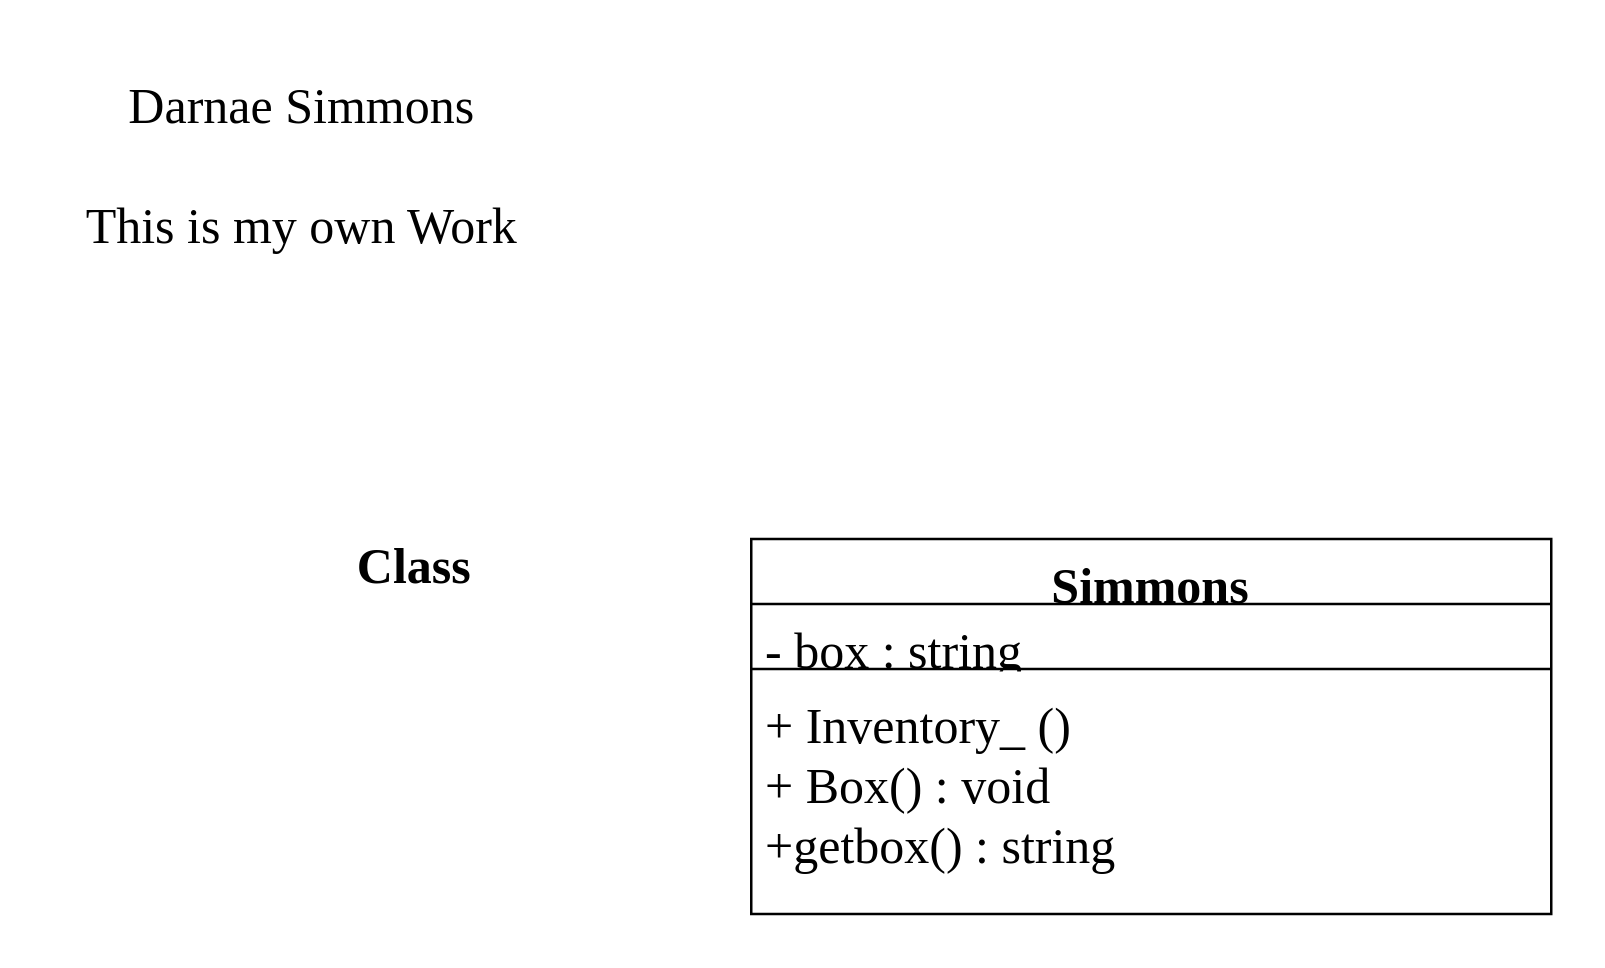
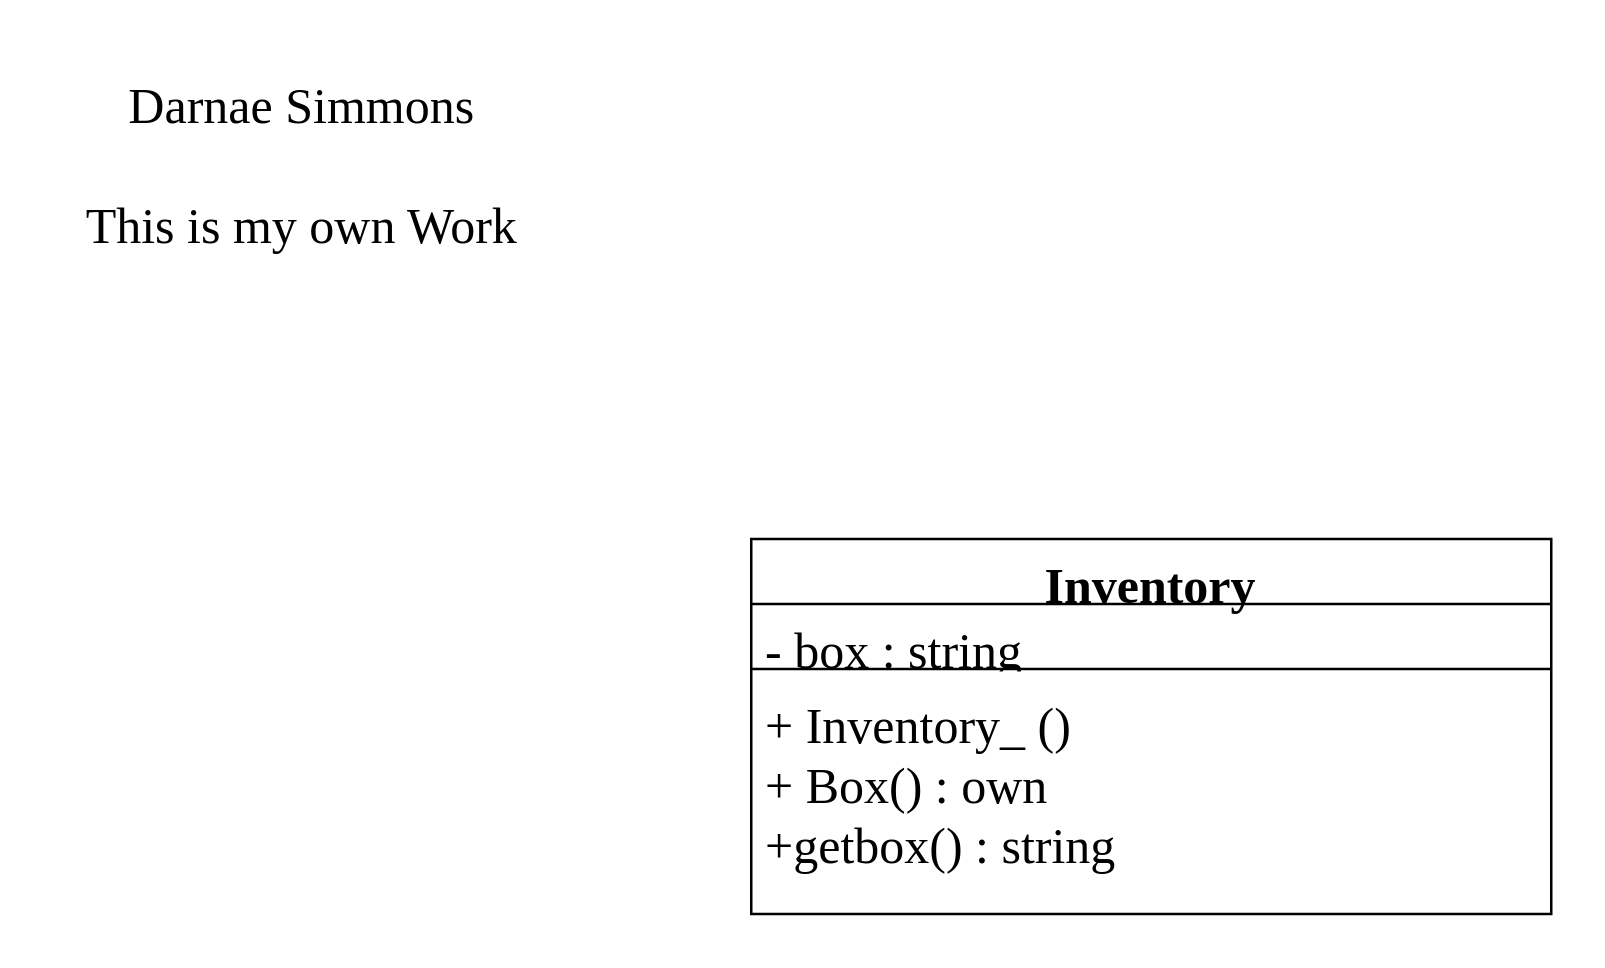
- <mxCell id="7" value="&lt;b&gt;Class&lt;/b&gt;" style="text;html=1;align=center;verticalAlign=middle;resizable=0;points=[];autosize=1;strokeColor=none;fillColor=none;fontSize=20;fontFamily=Times New Roman;" vertex="1" parent="1"><mxGeometry x="130" y="205" width="70" height="40" as="geometry" /></mxCell>
- <mxCell id="2" value="Simmons" style="swimlane;fontStyle=1;align=center;verticalAlign=top;childLayout=stackLayout;horizontal=1;startSize=26;horizontalStack=0;resizeParent=1;resizeParentMax=0;resizeLast=0;collapsible=1;marginBottom=0;fontFamily=Times New Roman;fontSize=20;" vertex="1" parent="1"><mxGeometry x="300" y="215" width="320" height="150" as="geometry"><mxRectangle x="320" y="70" width="120" height="40" as="alternateBounds" /></mxGeometry></mxCell>
+ <mxCell id="2" value="Inventory" style="swimlane;fontStyle=1;align=center;verticalAlign=top;childLayout=stackLayout;horizontal=1;startSize=26;horizontalStack=0;resizeParent=1;resizeParentMax=0;resizeLast=0;collapsible=1;marginBottom=0;fontFamily=Times New Roman;fontSize=20;" vertex="1" parent="1"><mxGeometry x="300" y="215" width="320" height="150" as="geometry"><mxRectangle x="320" y="70" width="120" height="40" as="alternateBounds" /></mxGeometry></mxCell>
- <mxCell id="5" value="+ Inventory_ ()&#10;+ Box() : void&#10;+getbox() : string" style="text;strokeColor=none;fillColor=none;align=left;verticalAlign=top;spacingLeft=4;spacingRight=4;overflow=hidden;rotatable=0;points=[[0,0.5],[1,0.5]];portConstraint=eastwest;fontFamily=Times New Roman;fontSize=20;" vertex="1" parent="2"><mxGeometry y="56" width="320" height="94" as="geometry" /></mxCell>
+ <mxCell id="5" value="+ Inventory_ ()&#10;+ Box() : own&#10;+getbox() : string" style="text;strokeColor=none;fillColor=none;align=left;verticalAlign=top;spacingLeft=4;spacingRight=4;overflow=hidden;rotatable=0;points=[[0,0.5],[1,0.5]];portConstraint=eastwest;fontFamily=Times New Roman;fontSize=20;" vertex="1" parent="2"><mxGeometry y="56" width="320" height="94" as="geometry" /></mxCell>
